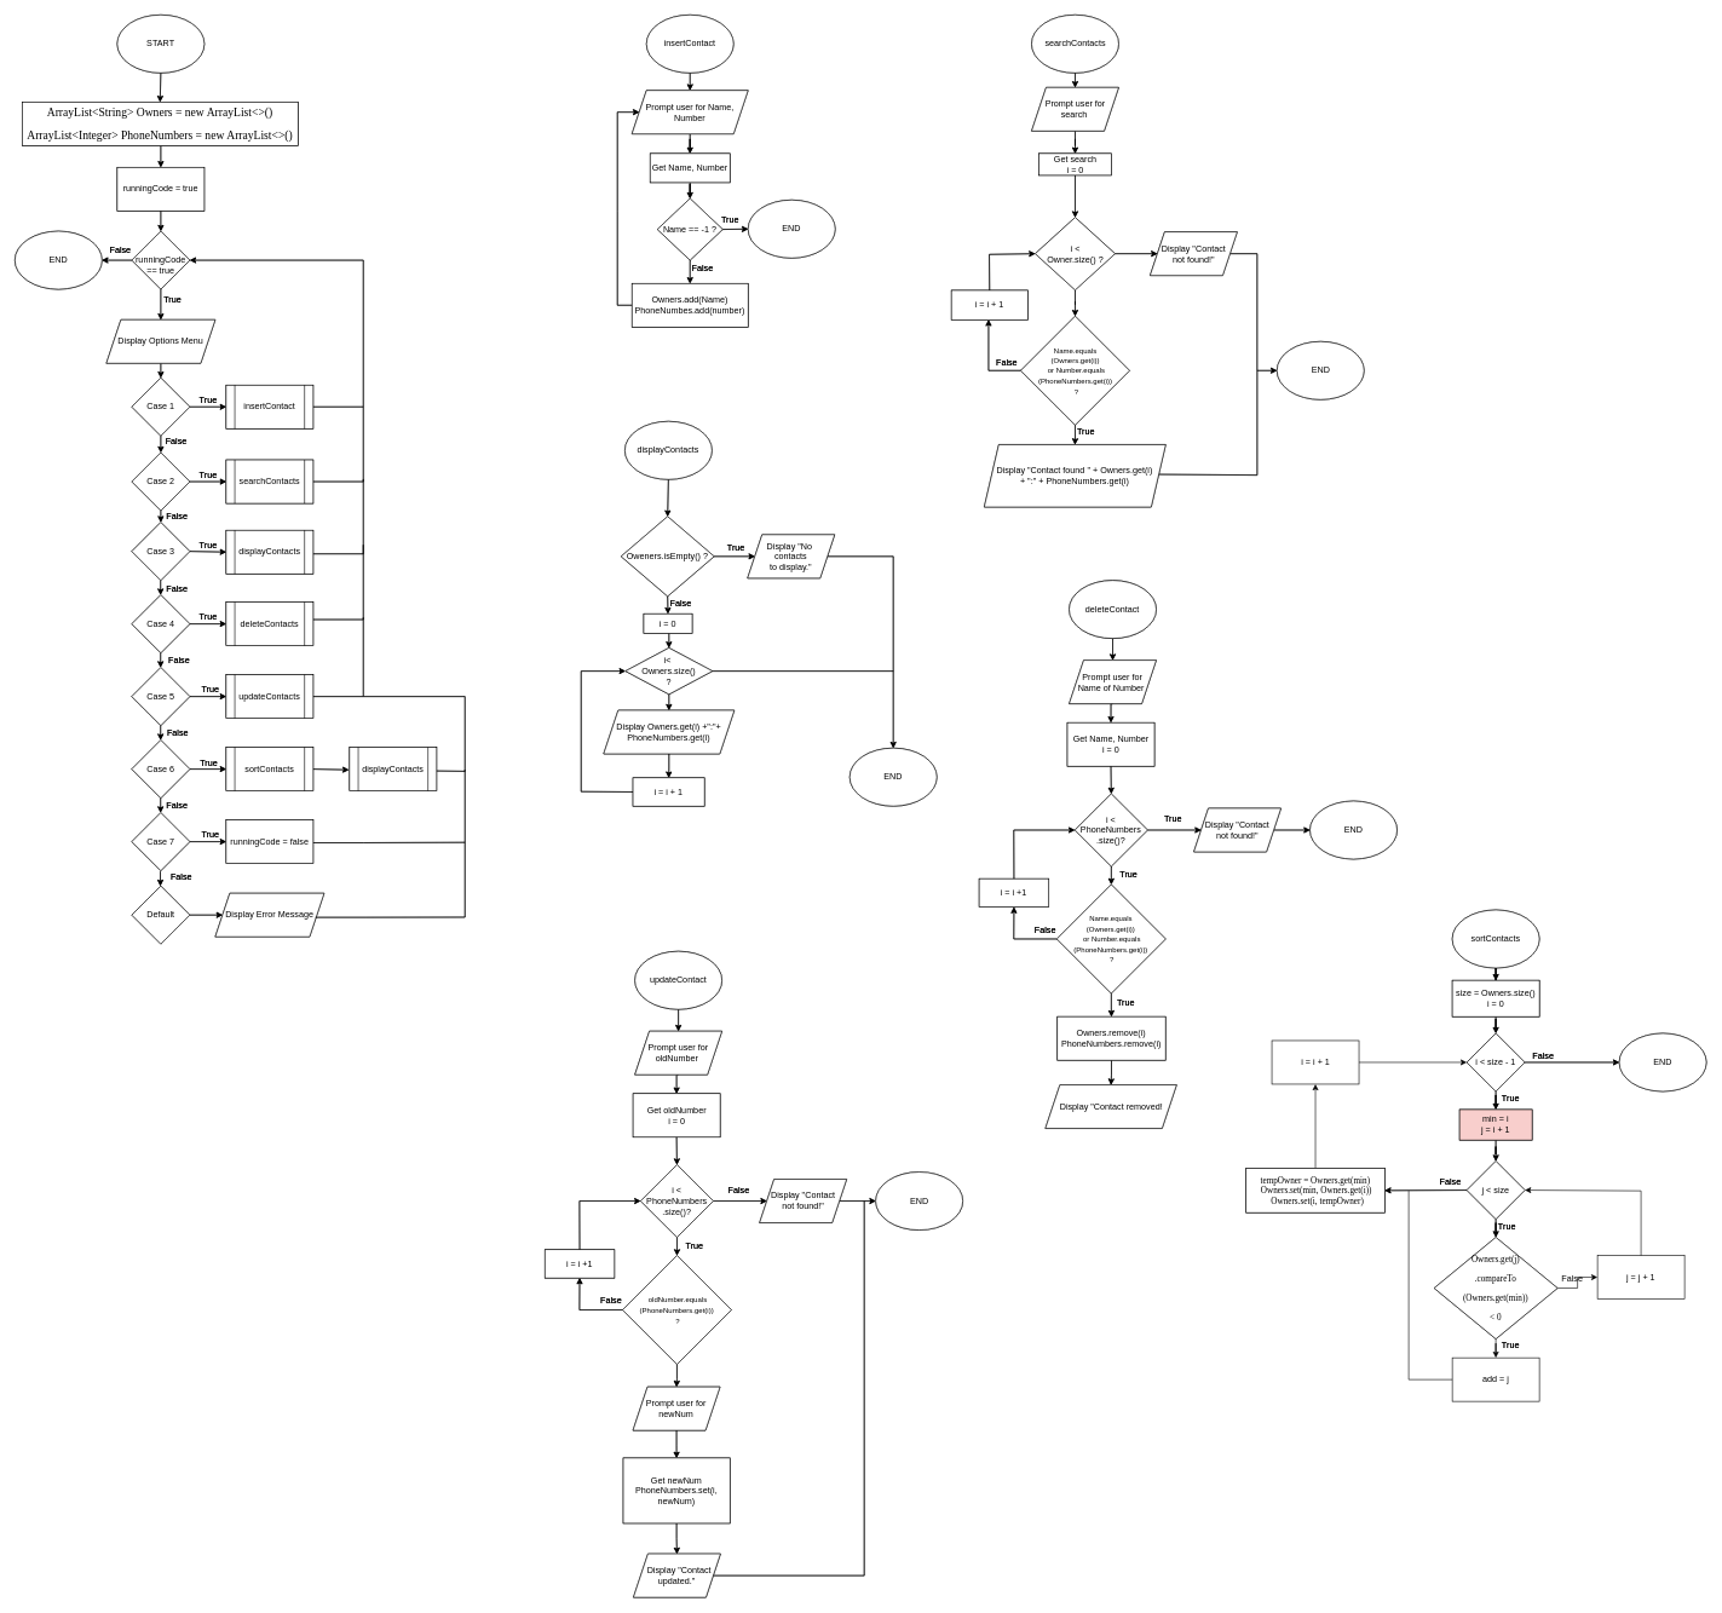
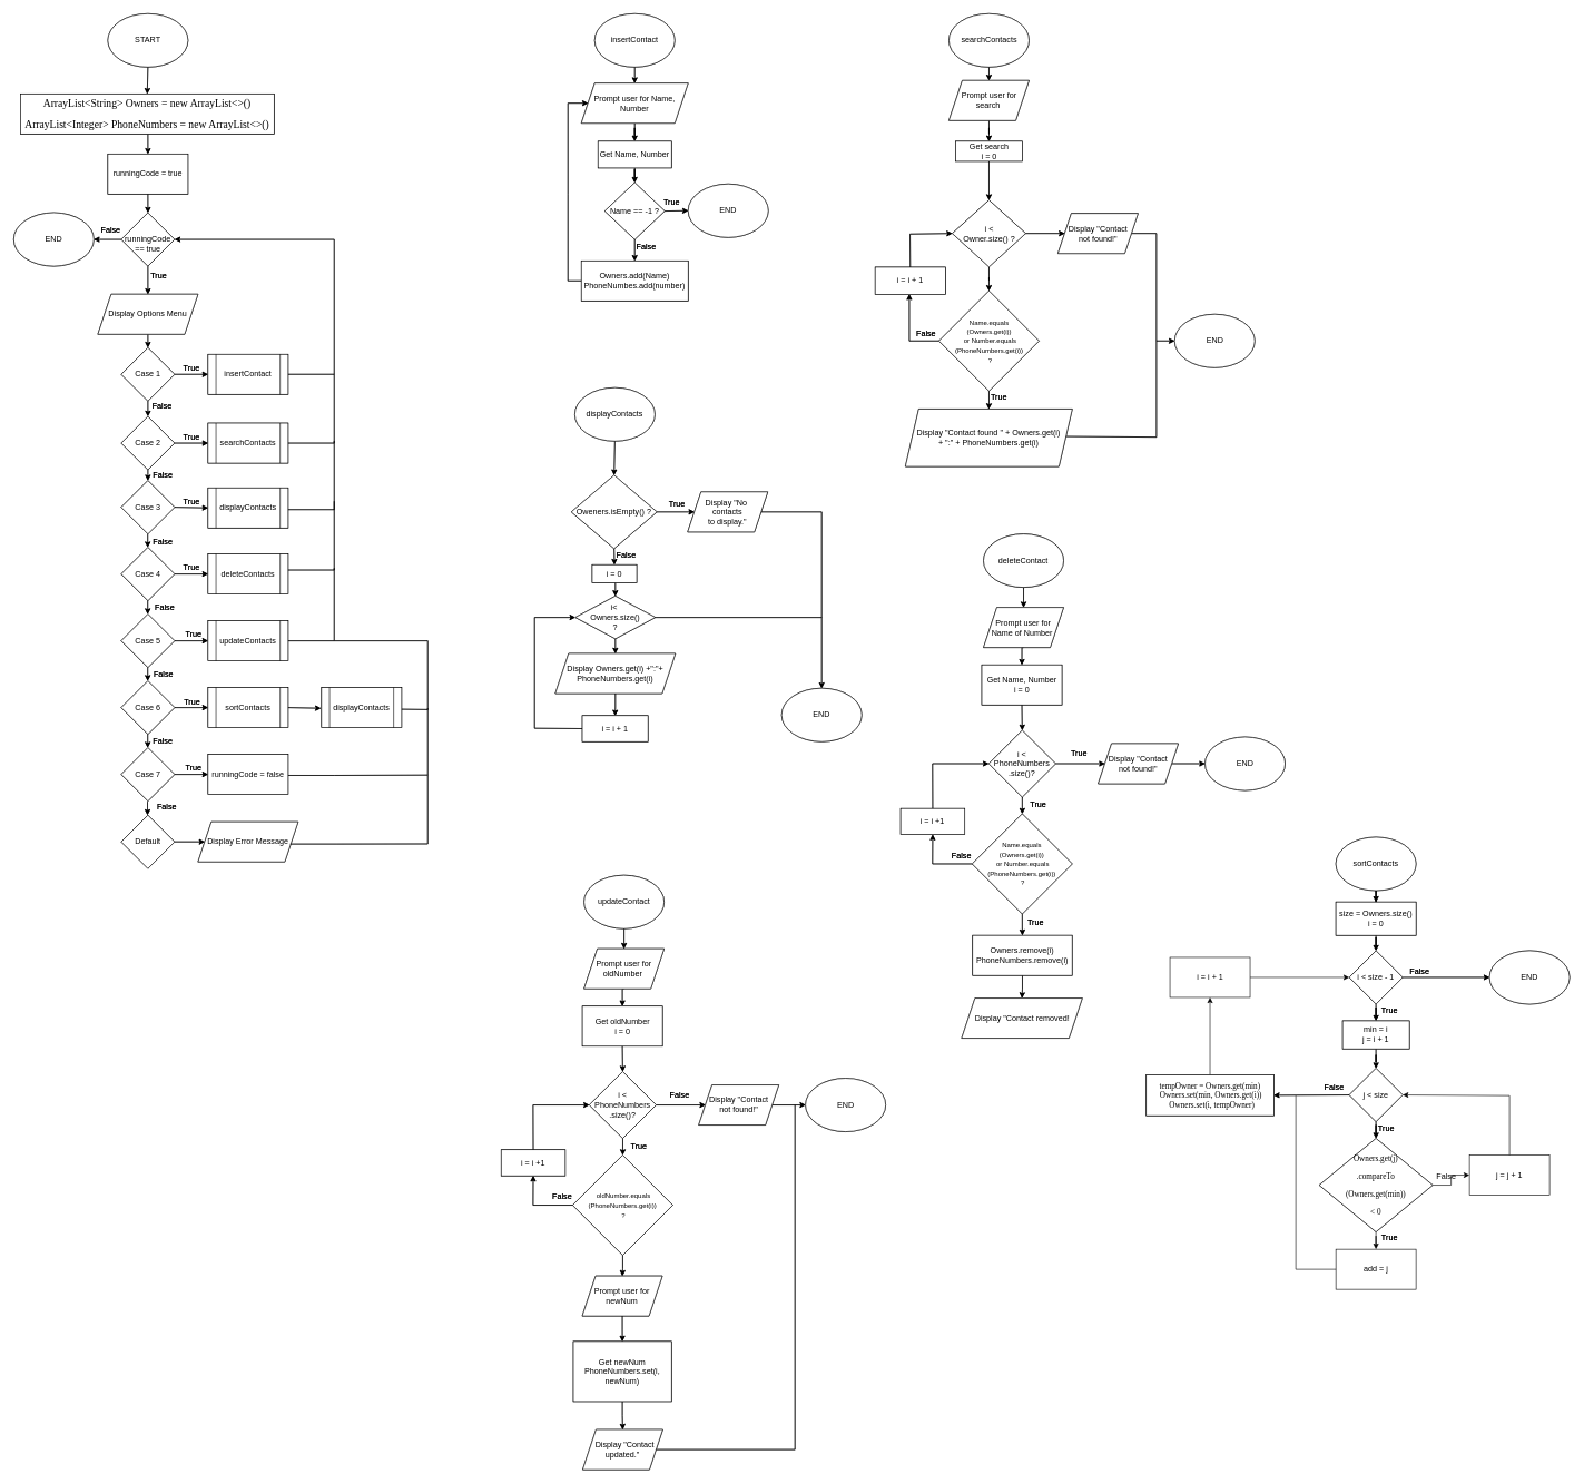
- <mxCell id="379" value="min = i&lt;div&gt;j = i + 1&lt;/div&gt;" style="whiteSpace=wrap;html=1;rounded=0;fillColor=#f8cecc;" vertex="1" parent="1"><mxGeometry x="2010" y="1528" width="100" height="42" as="geometry" /></mxCell>
+ <mxCell id="379" value="min = i&lt;div&gt;j = i + 1&lt;/div&gt;" style="whiteSpace=wrap;html=1;rounded=0;" vertex="1" parent="1"><mxGeometry x="2010" y="1528" width="100" height="42" as="geometry" /></mxCell>
